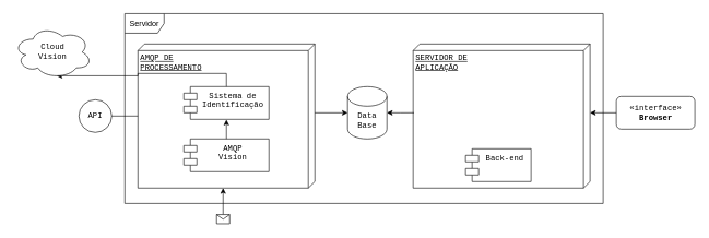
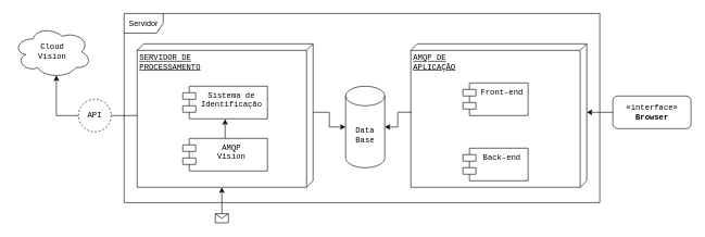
- <mxCell id="12" value="&lt;blockquote style=&quot;margin: 0 0 0 40px ; border: none ; padding: 0px&quot;&gt;&lt;/blockquote&gt;&lt;span&gt;AMQP DE&lt;/span&gt;&lt;br&gt;PROCESSAMENTO" style="verticalAlign=top;align=left;spacingTop=8;spacingLeft=2;spacingRight=12;shape=cube;size=10;direction=south;fontStyle=4;html=1;fontFamily=Courier New;fillColor=none;" parent="1" vertex="1"><mxGeometry x="210" y="66.5" width="270" height="220" as="geometry" /></mxCell>
+ <mxCell id="12" value="&lt;blockquote style=&quot;margin: 0 0 0 40px ; border: none ; padding: 0px&quot;&gt;&lt;/blockquote&gt;&lt;span&gt;SERVIDOR DE&lt;/span&gt;&lt;br&gt;PROCESSAMENTO" style="verticalAlign=top;align=left;spacingTop=8;spacingLeft=2;spacingRight=12;shape=cube;size=10;direction=south;fontStyle=4;html=1;fontFamily=Courier New;fillColor=none;" parent="1" vertex="1"><mxGeometry x="210" y="66.5" width="270" height="220" as="geometry" /></mxCell>
- <mxCell id="10" value="SERVIDOR DE&lt;br&gt;APLICAÇÃO" style="verticalAlign=top;align=left;spacingTop=8;spacingLeft=2;spacingRight=12;shape=cube;size=10;direction=south;fontStyle=4;html=1;fontFamily=Courier New;fillColor=none;" parent="1" vertex="1"><mxGeometry x="630" y="66.5" width="270" height="220" as="geometry" /></mxCell>
+ <mxCell id="10" value="AMQP DE&lt;br&gt;APLICAÇÃO" style="verticalAlign=top;align=left;spacingTop=8;spacingLeft=2;spacingRight=12;shape=cube;size=10;direction=south;fontStyle=4;html=1;fontFamily=Courier New;fillColor=none;" parent="1" vertex="1"><mxGeometry x="630" y="66.5" width="270" height="220" as="geometry" /></mxCell>
- <mxCell id="7" style="edgeStyle=orthogonalEdgeStyle;rounded=0;orthogonalLoop=1;jettySize=auto;html=1;exitX=0.55;exitY=0.95;exitDx=0;exitDy=0;exitPerimeter=0;startArrow=classic;startFill=1;endArrow=none;endFill=0;" parent="1" source="8" target="14" edge="1"><mxGeometry relative="1" as="geometry" /></mxCell>
+ <mxCell id="7" style="edgeStyle=orthogonalEdgeStyle;rounded=0;orthogonalLoop=1;jettySize=auto;html=1;exitX=0.55;exitY=0.95;exitDx=0;exitDy=0;exitPerimeter=0;entryX=0;entryY=0.5;entryDx=0;entryDy=0;startArrow=classic;startFill=1;endArrow=none;endFill=0;" parent="1" source="8" target="6" edge="1"><mxGeometry relative="1" as="geometry" /></mxCell>
+ <mxCell id="16" value="Front-end" style="shape=module;align=left;spacingLeft=20;align=center;verticalAlign=top;fontFamily=Courier New;fillColor=none;" parent="1" vertex="1"><mxGeometry x="710" y="126.5" width="100" height="50" as="geometry" /></mxCell>
- <mxCell id="5" value="Data&lt;br&gt;Base" style="shape=cylinder3;whiteSpace=wrap;html=1;boundedLbl=1;backgroundOutline=1;size=15;fontFamily=Courier New;" parent="1" vertex="1"><mxGeometry x="530" y="131.5" width="60" height="80" as="geometry" /></mxCell>
+ <mxCell id="5" value="Data&lt;br&gt;Base" style="shape=cylinder3;whiteSpace=wrap;html=1;boundedLbl=1;backgroundOutline=1;size=15;fontFamily=Courier New;" parent="1" vertex="1"><mxGeometry x="530" y="131.5" width="60" height="125" as="geometry" /></mxCell>
- <mxCell id="6" value="API" style="ellipse;whiteSpace=wrap;html=1;aspect=fixed;fontFamily=Courier New;" parent="1" vertex="1"><mxGeometry x="120" y="151.5" width="50" height="50" as="geometry" /></mxCell>
+ <mxCell id="6" value="API" style="ellipse;whiteSpace=wrap;html=1;aspect=fixed;fontFamily=Courier New;dashed=1;" parent="1" vertex="1"><mxGeometry x="120" y="151.5" width="50" height="50" as="geometry" /></mxCell>
